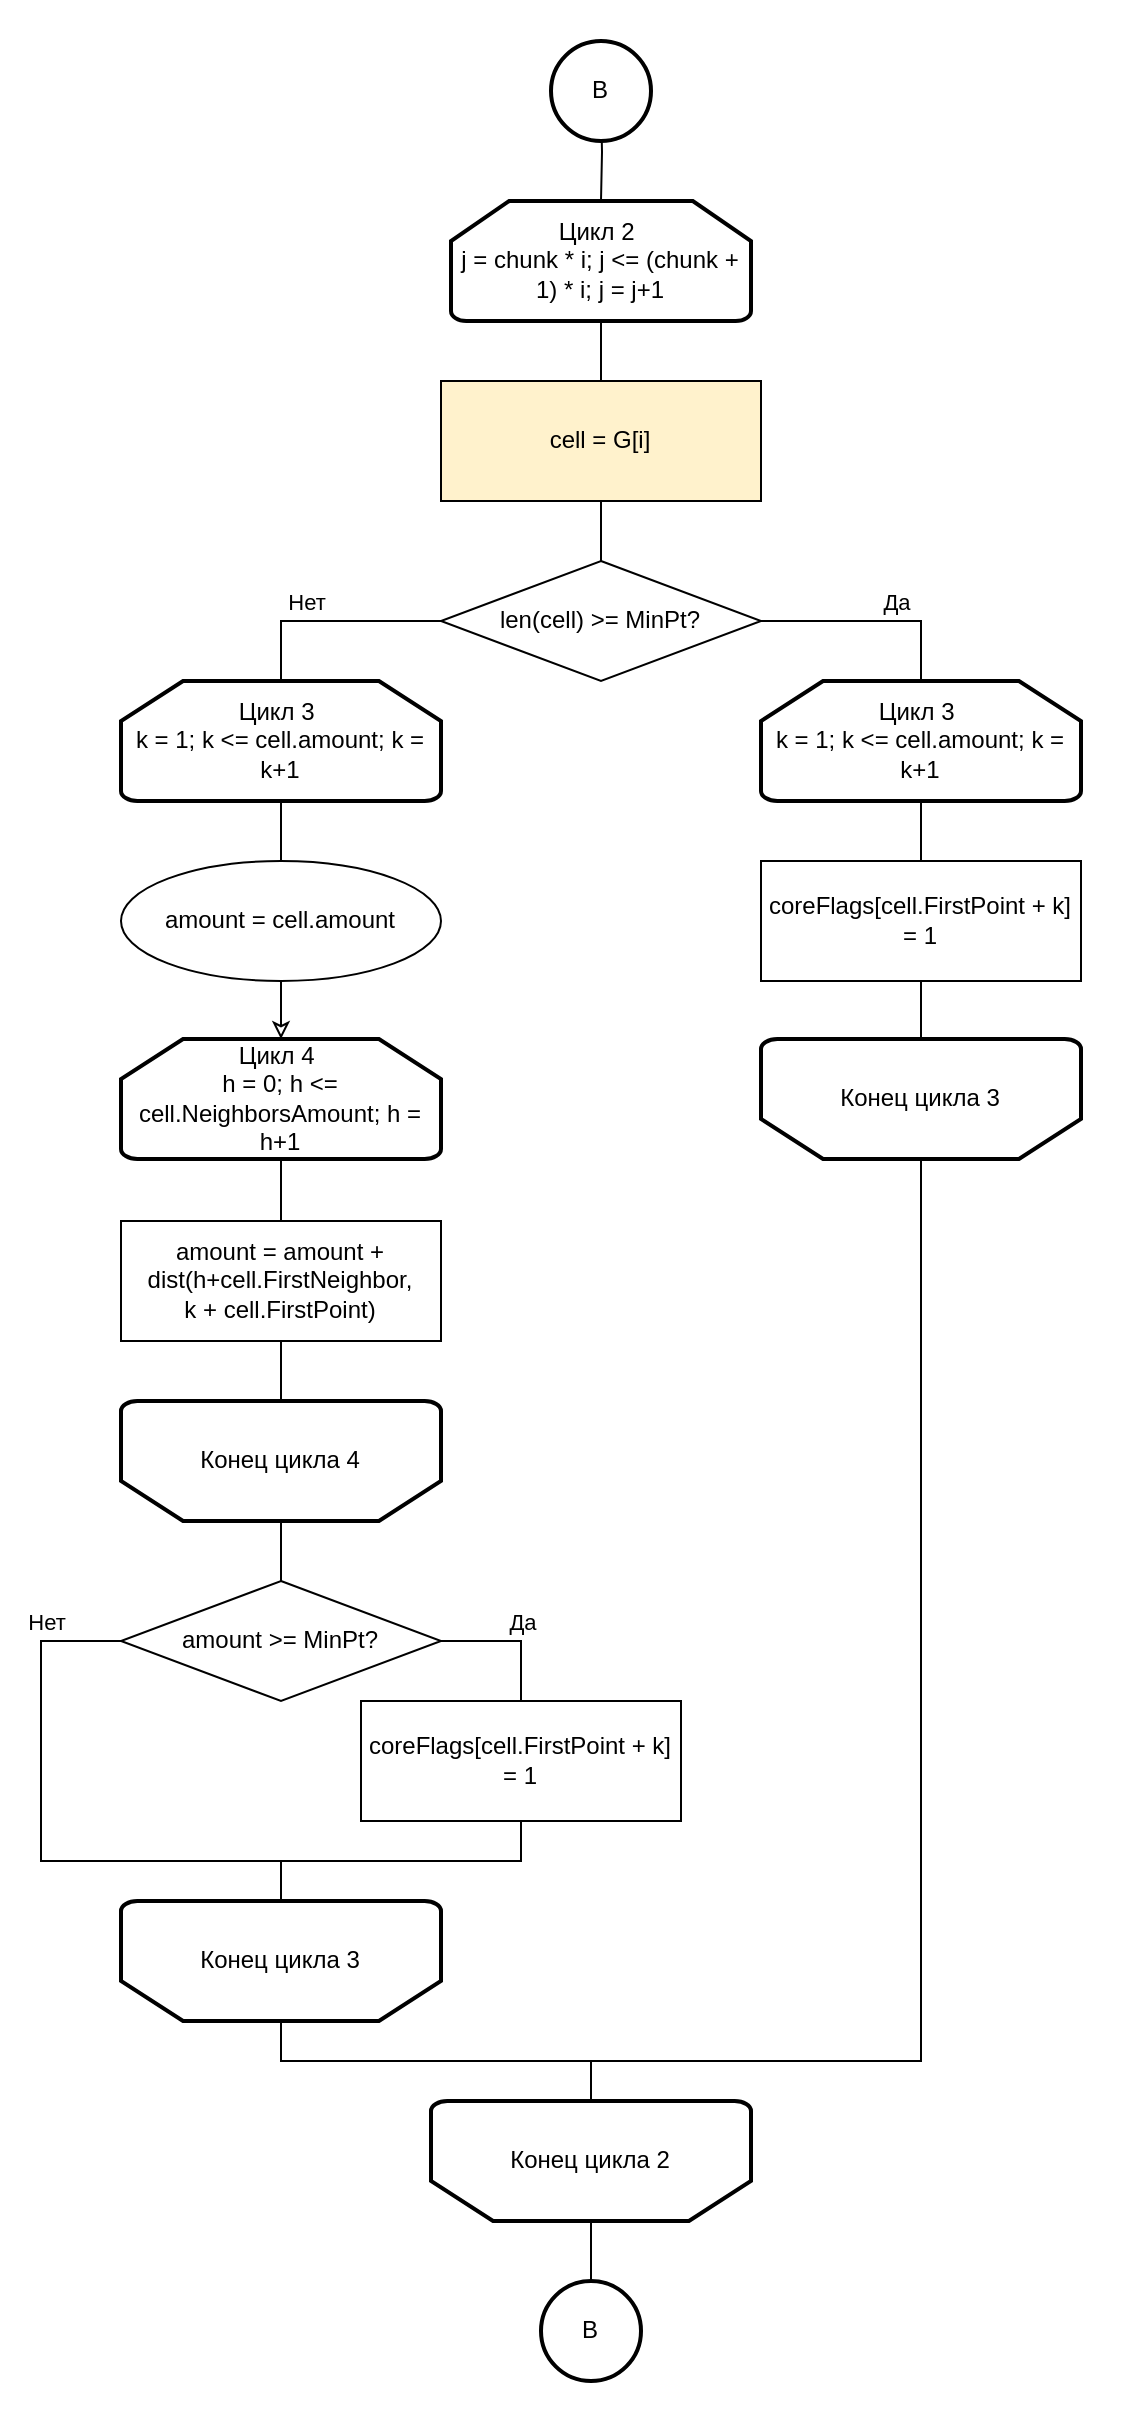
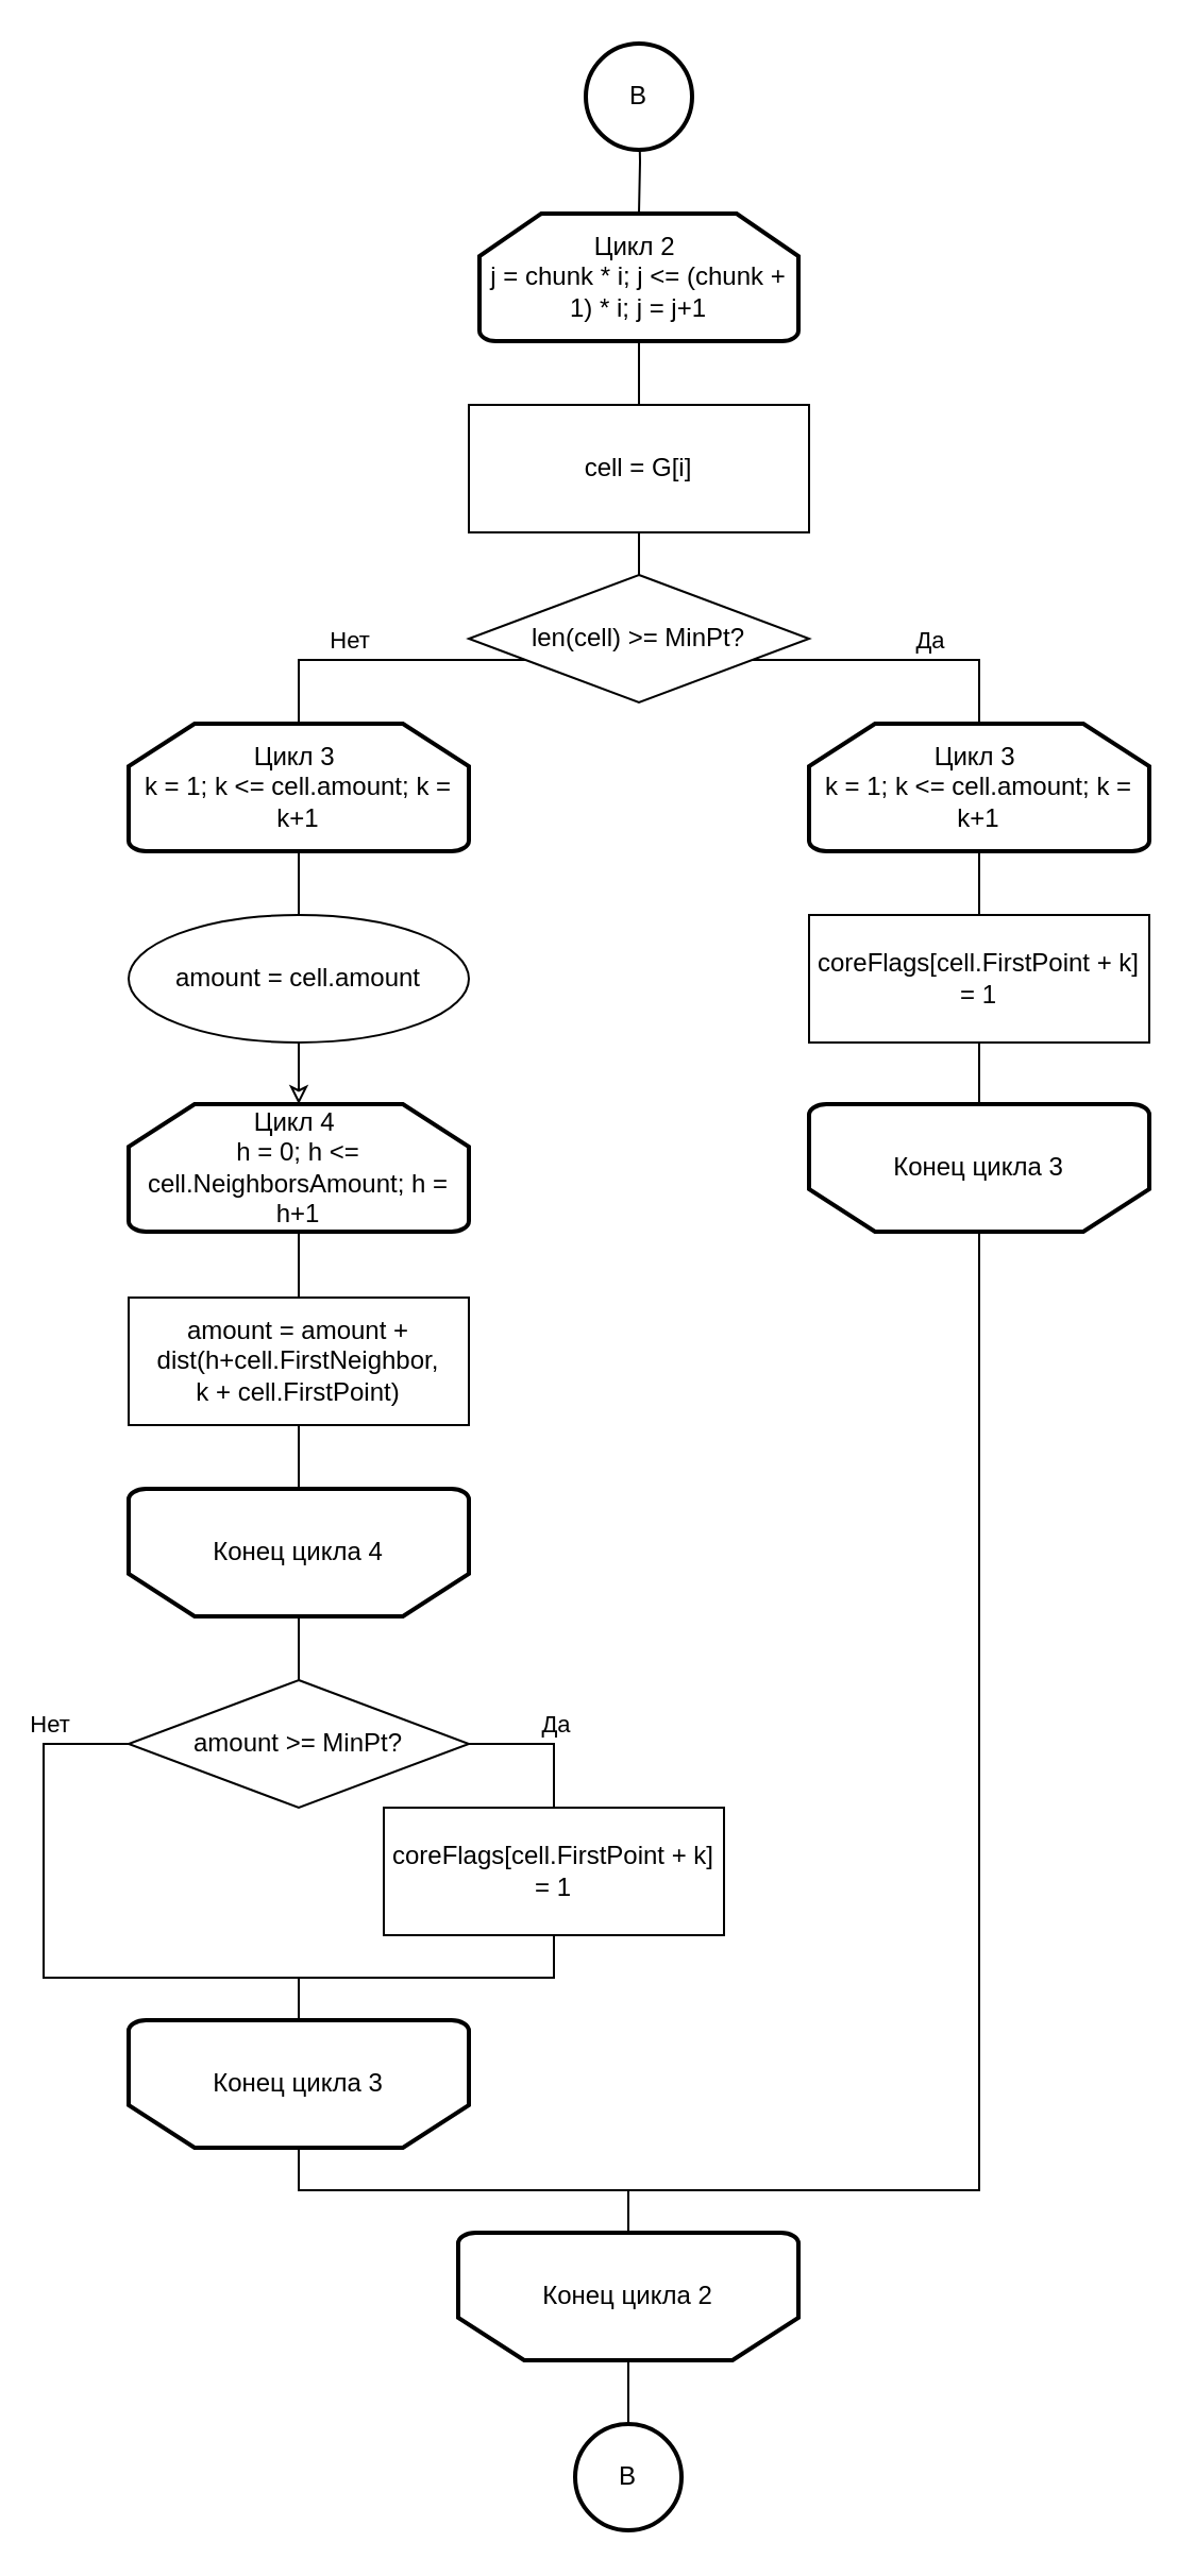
- <mxCell id="16" value="cell = G[i]" style="rounded=0;whiteSpace=wrap;html=1;fillColor=#fff2cc;" parent="1" vertex="1"><mxGeometry x="220" y="190" width="160" height="60" as="geometry" /></mxCell>
+ <mxCell id="16" value="cell = G[i]" style="rounded=0;whiteSpace=wrap;html=1;" parent="1" vertex="1"><mxGeometry x="220" y="190" width="160" height="60" as="geometry" /></mxCell>
- <mxCell id="12" value="len(cell) &amp;gt;= MinPt?" style="rhombus;whiteSpace=wrap;html=1;" parent="1" vertex="1"><mxGeometry x="220" y="280" width="160" height="60" as="geometry" /></mxCell>
+ <mxCell id="12" value="len(cell) &amp;gt;= MinPt?" style="rhombus;whiteSpace=wrap;html=1;" parent="1" vertex="1"><mxGeometry x="220" y="270" width="160" height="60" as="geometry" /></mxCell>
